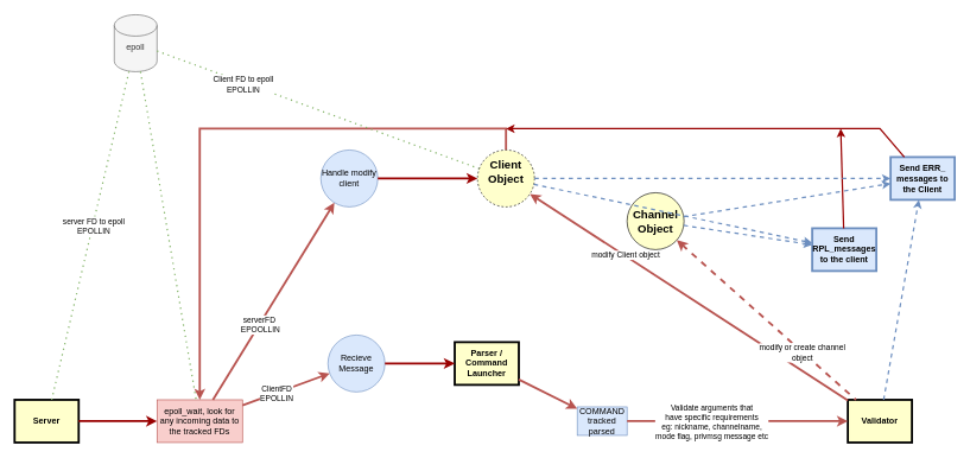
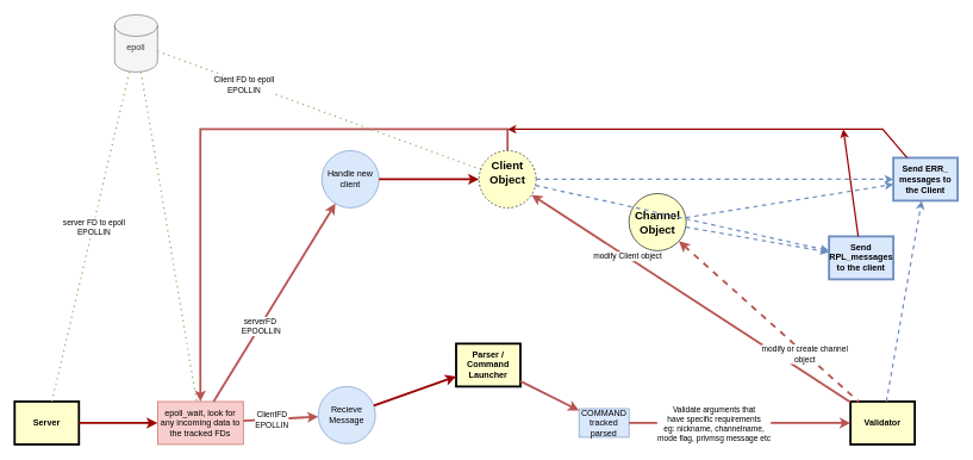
- <mxCell id="10" value="Handle modify client" style="ellipse;whiteSpace=wrap;html=1;aspect=fixed;fillColor=#dae8fc;strokeColor=#6c8ebf;" parent="1" vertex="1"><mxGeometry x="450" y="210" width="80" height="80" as="geometry" /></mxCell>
+ <mxCell id="10" value="Handle new client" style="ellipse;whiteSpace=wrap;html=1;aspect=fixed;fillColor=#dae8fc;strokeColor=#6c8ebf;" parent="1" vertex="1"><mxGeometry x="450" y="210" width="80" height="80" as="geometry" /></mxCell>
- <mxCell id="31" value="Send RPL_messages to the client" style="whiteSpace=wrap;align=center;verticalAlign=middle;fontStyle=1;strokeWidth=3;fillColor=#dae8fc;strokeColor=#6c8ebf;" parent="1" vertex="1"><mxGeometry x="1140" y="320" width="90" height="60" as="geometry" /></mxCell>
+ <mxCell id="31" value="Send RPL_messages to the client" style="whiteSpace=wrap;align=center;verticalAlign=middle;fontStyle=1;strokeWidth=3;fillColor=#dae8fc;strokeColor=#6c8ebf;" parent="1" vertex="1"><mxGeometry x="1160" y="330" width="90" height="60" as="geometry" /></mxCell>
- <mxCell id="15" value="Recieve&lt;div&gt;Message&lt;/div&gt;" style="ellipse;whiteSpace=wrap;html=1;aspect=fixed;fillColor=#dae8fc;strokeColor=#6c8ebf;" parent="1" vertex="1"><mxGeometry x="460" y="470" width="80" height="80" as="geometry" /></mxCell>
+ <mxCell id="15" value="Recieve&lt;div&gt;Message&lt;/div&gt;" style="ellipse;whiteSpace=wrap;html=1;aspect=fixed;fillColor=#dae8fc;strokeColor=#6c8ebf;" parent="1" vertex="1"><mxGeometry x="445" y="540" width="80" height="80" as="geometry" /></mxCell>
